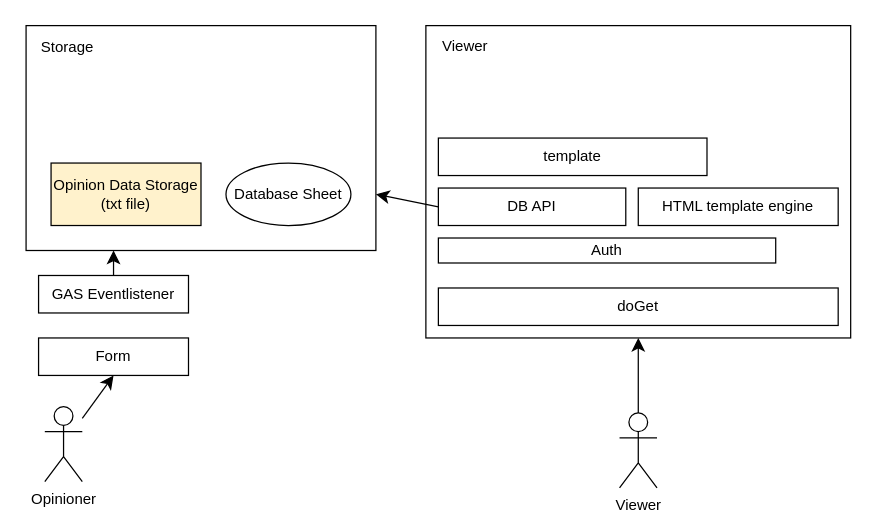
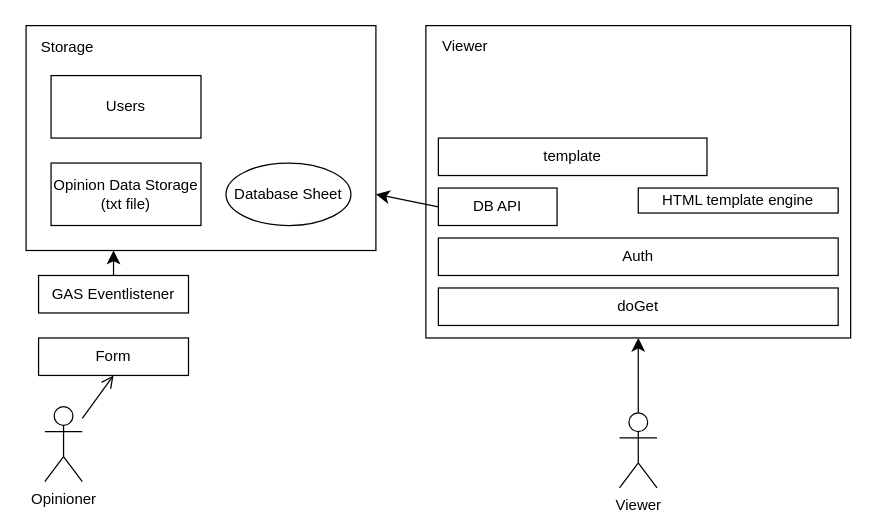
+ <mxCell id="20" value="Users" style="rounded=0;whiteSpace=wrap;html=1;" vertex="1" parent="1"><mxGeometry x="40" y="60" width="120" height="50" as="geometry" /></mxCell>
- <mxCell id="7" value="Opinion Data Storage&lt;div&gt;(txt file)&lt;/div&gt;" style="rounded=0;whiteSpace=wrap;html=1;fillColor=#fff2cc;" vertex="1" parent="1"><mxGeometry x="40" y="130" width="120" height="50" as="geometry" /></mxCell>
+ <mxCell id="7" value="Opinion Data Storage&lt;div&gt;(txt file)&lt;/div&gt;" style="rounded=0;whiteSpace=wrap;html=1;" vertex="1" parent="1"><mxGeometry x="40" y="130" width="120" height="50" as="geometry" /></mxCell>
- <mxCell id="11" value="DB API" style="rounded=0;whiteSpace=wrap;html=1;" vertex="1" parent="8"><mxGeometry x="10" y="130" width="150" height="30" as="geometry" /></mxCell>
+ <mxCell id="11" value="DB API" style="rounded=0;whiteSpace=wrap;html=1;" vertex="1" parent="8"><mxGeometry x="10" y="130" width="95" height="30" as="geometry" /></mxCell>
- <mxCell id="13" value="HTML template engine" style="rounded=0;whiteSpace=wrap;html=1;" vertex="1" parent="8"><mxGeometry x="170" y="130" width="160" height="30" as="geometry" /></mxCell>
+ <mxCell id="13" value="HTML template engine" style="rounded=0;whiteSpace=wrap;html=1;" vertex="1" parent="8"><mxGeometry x="170" y="130" width="160" height="20" as="geometry" /></mxCell>
- <mxCell id="10" value="Auth" style="rounded=0;whiteSpace=wrap;html=1;" vertex="1" parent="8"><mxGeometry x="10" y="170" width="270" height="20" as="geometry" /></mxCell>
+ <mxCell id="10" value="Auth" style="rounded=0;whiteSpace=wrap;html=1;" vertex="1" parent="8"><mxGeometry x="10" y="170" width="320" height="30" as="geometry" /></mxCell>
- <mxCell id="4" style="edgeStyle=none;curved=1;rounded=0;orthogonalLoop=1;jettySize=auto;html=1;entryX=0.5;entryY=1;entryDx=0;entryDy=0;fontSize=12;startSize=8;endSize=8;" edge="1" parent="1" source="5" target="3"><mxGeometry relative="1" as="geometry" /></mxCell>
+ <mxCell id="4" style="edgeStyle=none;curved=1;rounded=0;orthogonalLoop=1;jettySize=auto;html=1;entryX=0.5;entryY=1;entryDx=0;entryDy=0;fontSize=12;startSize=8;endSize=8;endArrow=open;" edge="1" parent="1" source="5" target="3"><mxGeometry relative="1" as="geometry" /></mxCell>
